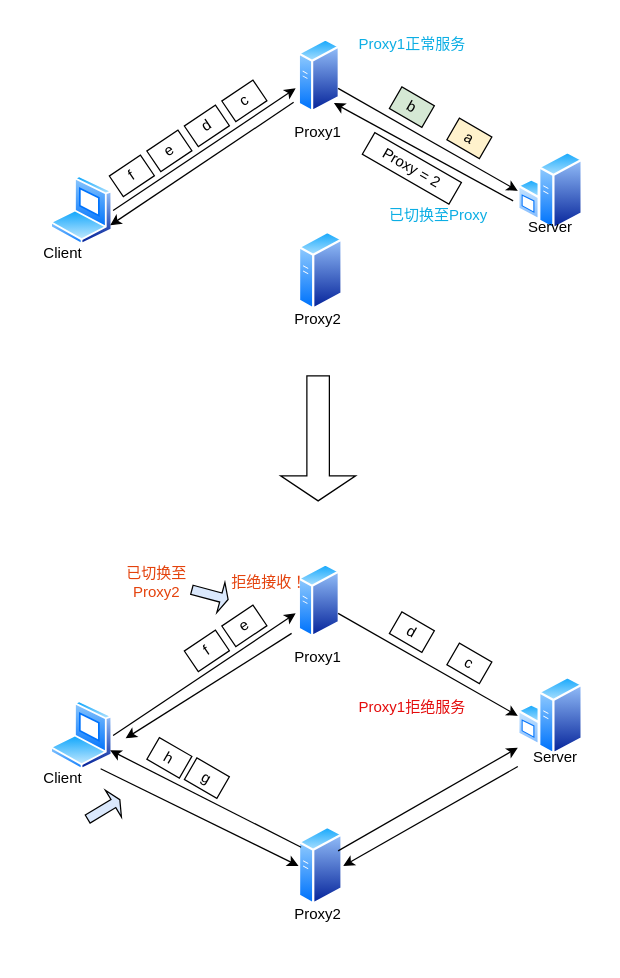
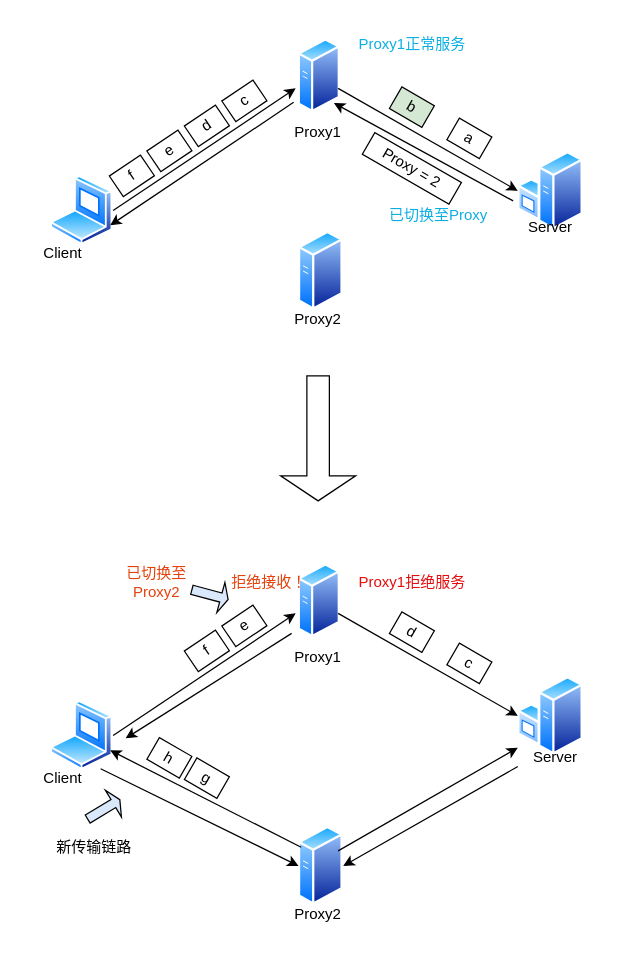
- <mxCell id="17" value="a" style="rounded=0;whiteSpace=wrap;html=1;rotation=30;fillColor=#fff2cc;" vertex="1" parent="1"><mxGeometry x="360" y="100" width="30" height="20" as="geometry" /></mxCell>
+ <mxCell id="17" value="a" style="rounded=0;whiteSpace=wrap;html=1;rotation=30;" vertex="1" parent="1"><mxGeometry x="360" y="100" width="30" height="20" as="geometry" /></mxCell>
- <mxCell id="48" value="&lt;font color=&quot;#e40c0c&quot;&gt;Proxy1拒绝服务&lt;/font&gt;" style="text;html=1;align=center;verticalAlign=middle;whiteSpace=wrap;rounded=0;" vertex="1" parent="21"><mxGeometry x="258.5" y="100" width="101" height="30" as="geometry" /></mxCell>
+ <mxCell id="48" value="&lt;font color=&quot;#e40c0c&quot;&gt;Proxy1拒绝服务&lt;/font&gt;" style="text;html=1;align=center;verticalAlign=middle;whiteSpace=wrap;rounded=0;" vertex="1" parent="21"><mxGeometry x="258.5" width="101" height="30" as="geometry" /></mxCell>
+ <mxCell id="45" value="新传输链路" style="text;html=1;align=center;verticalAlign=middle;whiteSpace=wrap;rounded=0;" vertex="1" parent="21"><mxGeometry x="20" y="211.78" width="70" height="30" as="geometry" /></mxCell>
